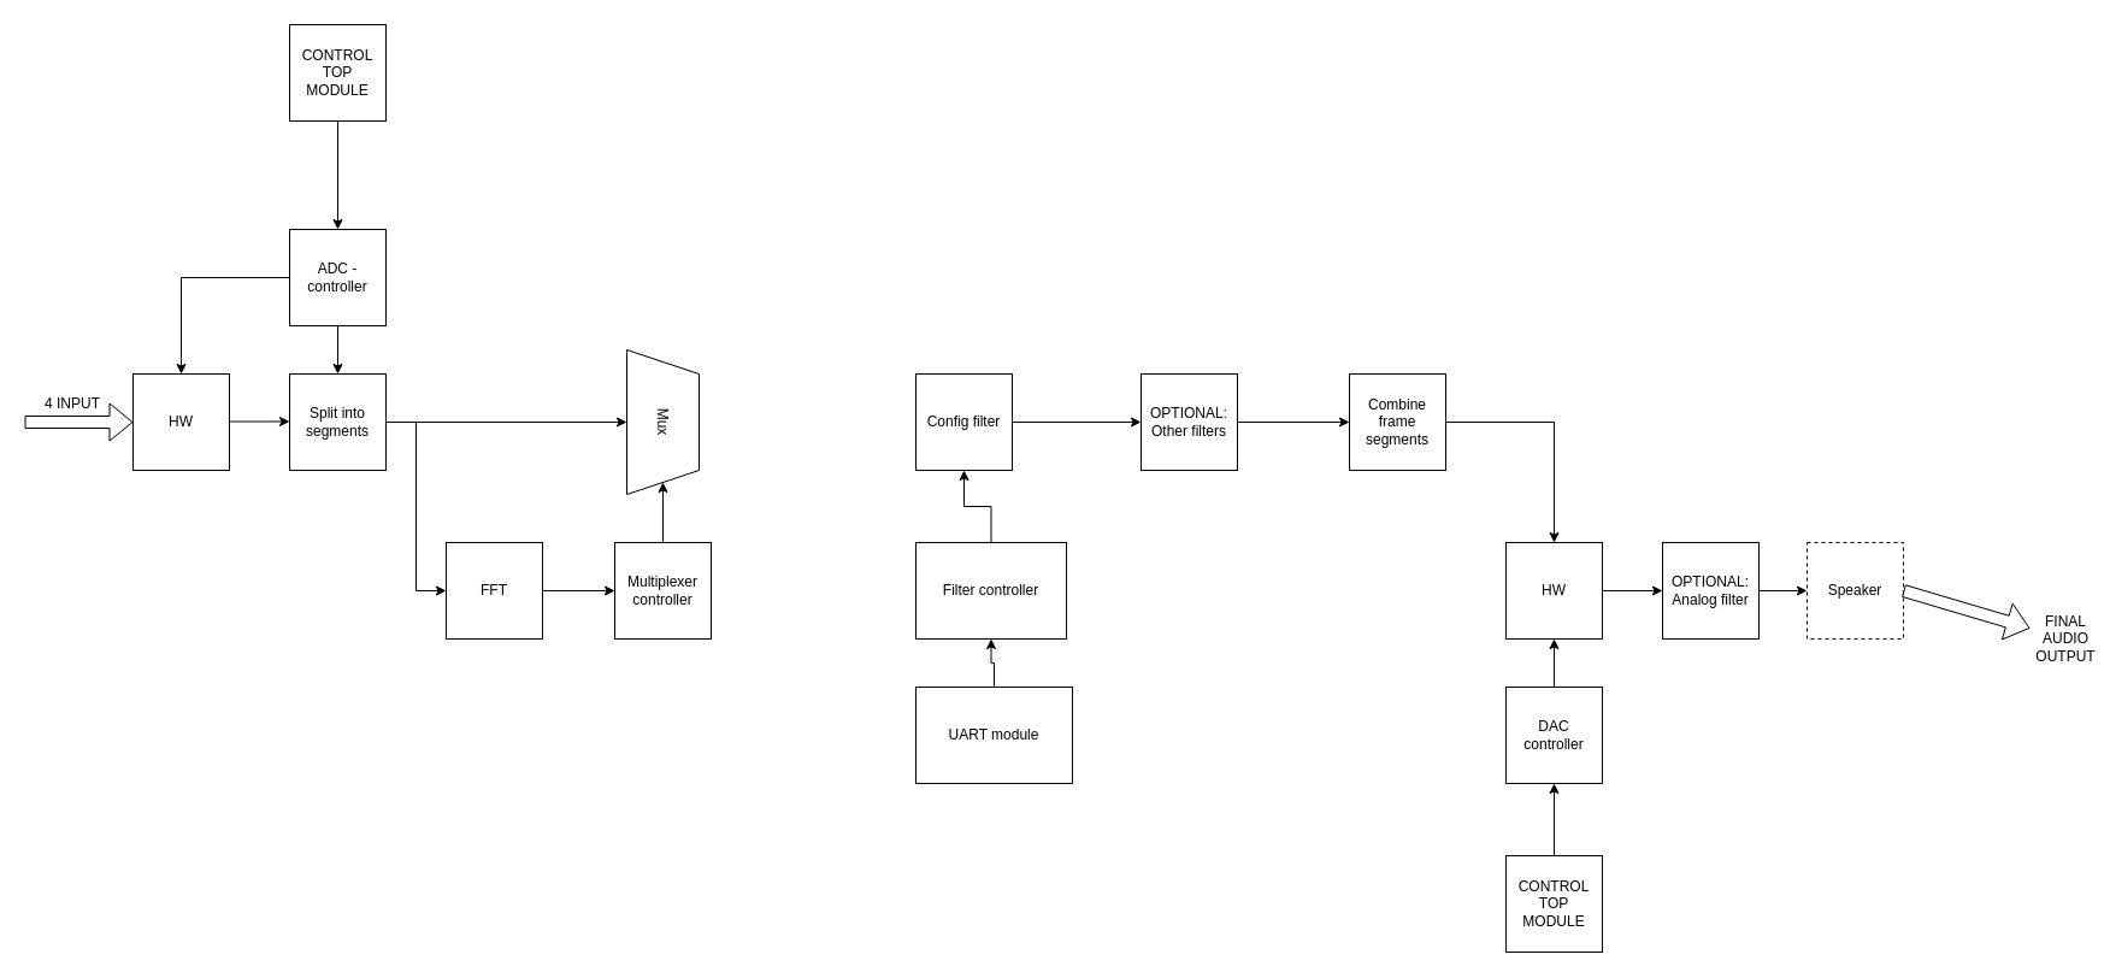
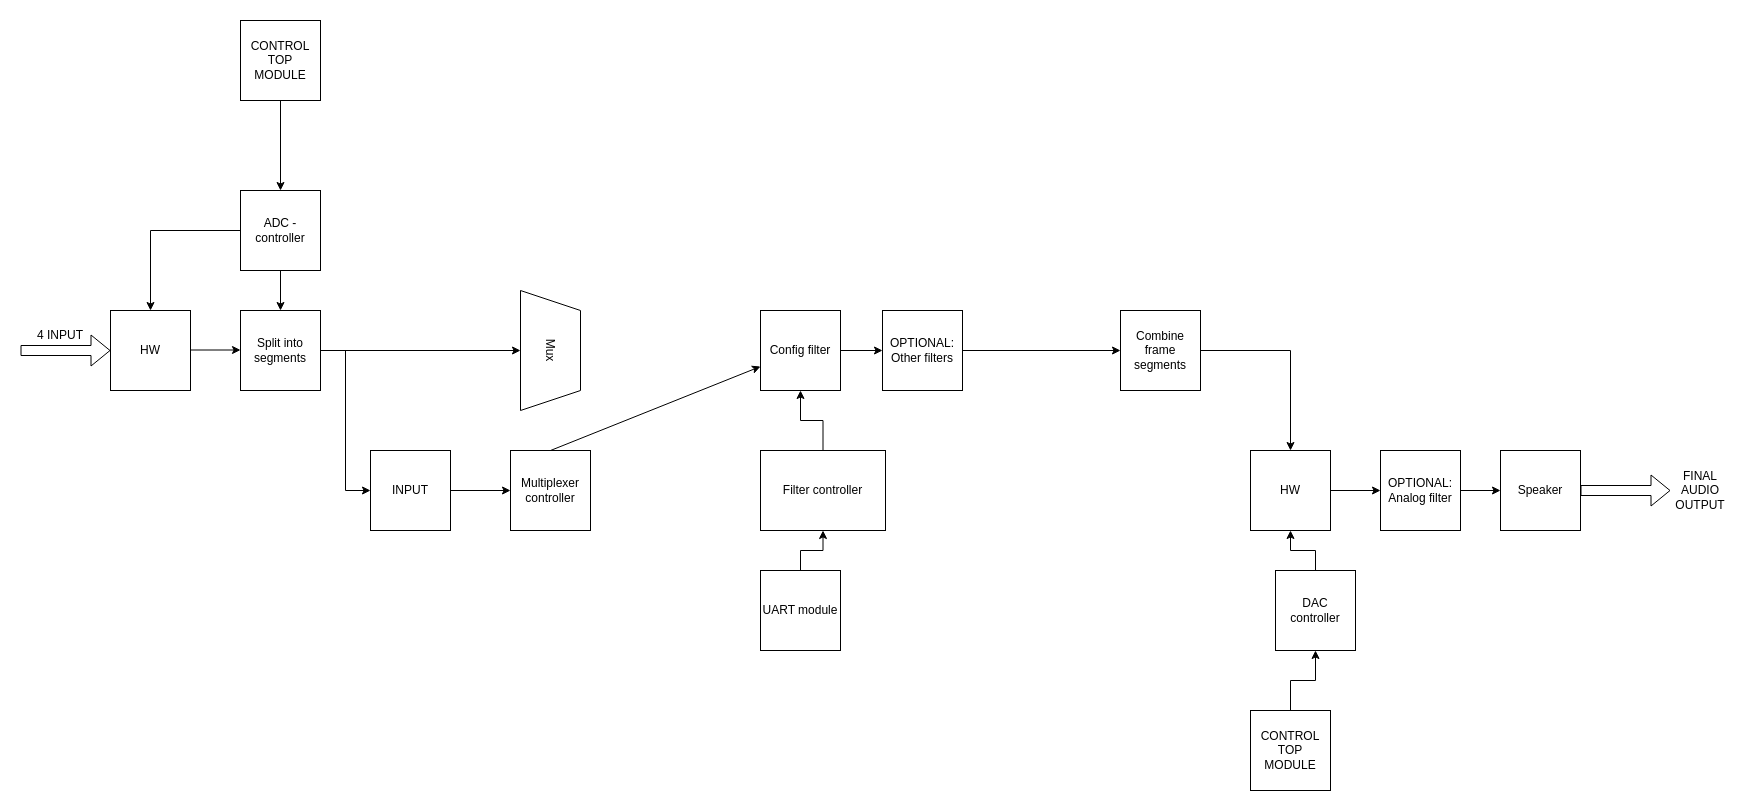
- <mxCell id="24" value="OPTIONAL: Other filters" style="whiteSpace=wrap;html=1;aspect=fixed;" vertex="1" parent="1"><mxGeometry x="947" y="310" width="80" height="80" as="geometry" /></mxCell>
+ <mxCell id="24" value="OPTIONAL: Other filters" style="whiteSpace=wrap;html=1;aspect=fixed;" vertex="1" parent="1"><mxGeometry x="882" y="310" width="80" height="80" as="geometry" /></mxCell>
- <mxCell id="16" value="" style="endArrow=classic;html=1;rounded=0;entryX=1;entryY=0.5;entryDx=0;entryDy=0;exitX=0.5;exitY=0;exitDx=0;exitDy=0;" edge="1" parent="1" source="14" target="15"><mxGeometry width="50" height="50" relative="1" as="geometry"><mxPoint x="540" y="640" as="sourcePoint" /><mxPoint x="478" y="480" as="targetPoint" /></mxGeometry></mxCell>
+ <mxCell id="16" value="" style="endArrow=classic;html=1;rounded=0;exitX=0.5;exitY=0;exitDx=0;exitDy=0;" edge="1" parent="1" source="14" target="18"><mxGeometry width="50" height="50" relative="1" as="geometry"><mxPoint x="540" y="640" as="sourcePoint" /><mxPoint x="478" y="480" as="targetPoint" /></mxGeometry></mxCell>
- <mxCell id="13" value="FFT" style="whiteSpace=wrap;html=1;aspect=fixed;" vertex="1" parent="1"><mxGeometry x="370" y="450" width="80" height="80" as="geometry" /></mxCell>
+ <mxCell id="13" value="INPUT" style="whiteSpace=wrap;html=1;aspect=fixed;" vertex="1" parent="1"><mxGeometry x="370" y="450" width="80" height="80" as="geometry" /></mxCell>
- <mxCell id="30" value="Speaker" style="whiteSpace=wrap;html=1;aspect=fixed;dashed=1;" vertex="1" parent="1"><mxGeometry x="1500" y="450" width="80" height="80" as="geometry" /></mxCell>
+ <mxCell id="30" value="Speaker" style="whiteSpace=wrap;html=1;aspect=fixed;" vertex="1" parent="1"><mxGeometry x="1500" y="450" width="80" height="80" as="geometry" /></mxCell>
- <mxCell id="40" value="FINAL AUDIO OUTPUT" style="text;html=1;strokeColor=none;fillColor=none;align=center;verticalAlign=middle;whiteSpace=wrap;rounded=0;" vertex="1" parent="1"><mxGeometry x="1685" y="515" width="60" height="30" as="geometry" /></mxCell>
+ <mxCell id="40" value="FINAL AUDIO OUTPUT" style="text;html=1;strokeColor=none;fillColor=none;align=center;verticalAlign=middle;whiteSpace=wrap;rounded=0;" vertex="1" parent="1"><mxGeometry x="1670" y="475" width="60" height="30" as="geometry" /></mxCell>
- <mxCell id="22" value="UART module" style="whiteSpace=wrap;html=1;aspect=fixed;" vertex="1" parent="1"><mxGeometry x="760" y="570" width="130" height="80" as="geometry" /></mxCell>
+ <mxCell id="22" value="UART module" style="whiteSpace=wrap;html=1;aspect=fixed;" vertex="1" parent="1"><mxGeometry x="760" y="570" width="80" height="80" as="geometry" /></mxCell>
- <mxCell id="27" value="DAC controller&lt;br&gt;" style="whiteSpace=wrap;html=1;aspect=fixed;" vertex="1" parent="1"><mxGeometry x="1250" y="570" width="80" height="80" as="geometry" /></mxCell>
+ <mxCell id="27" value="DAC controller&lt;br&gt;" style="whiteSpace=wrap;html=1;aspect=fixed;" vertex="1" parent="1"><mxGeometry x="1275" y="570" width="80" height="80" as="geometry" /></mxCell>
